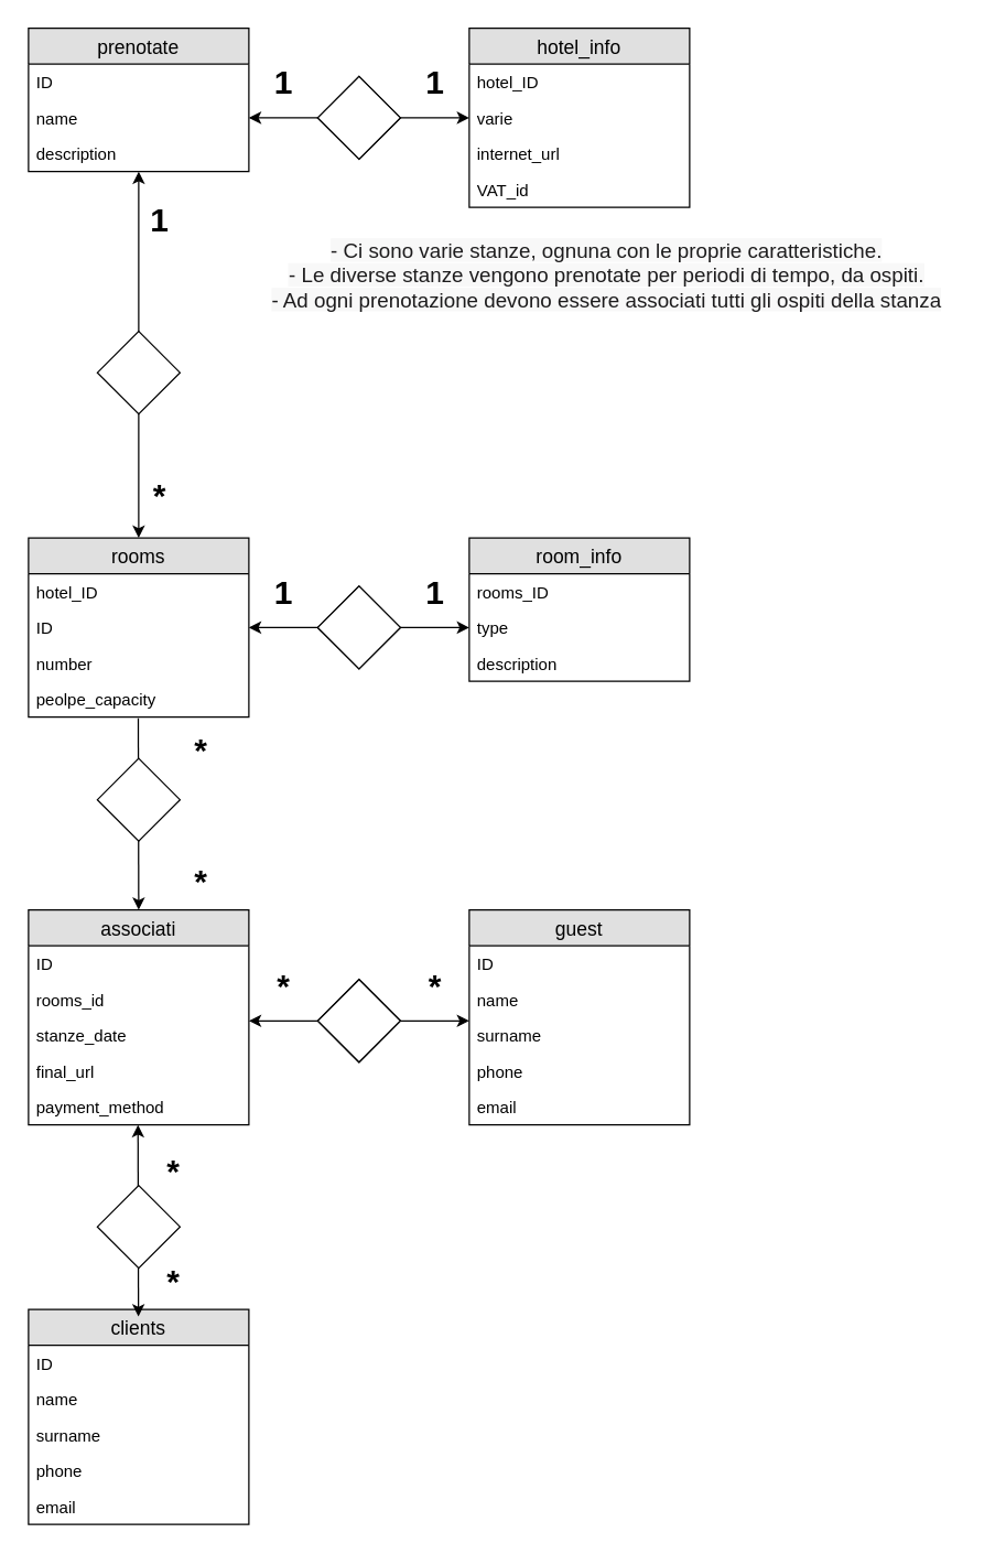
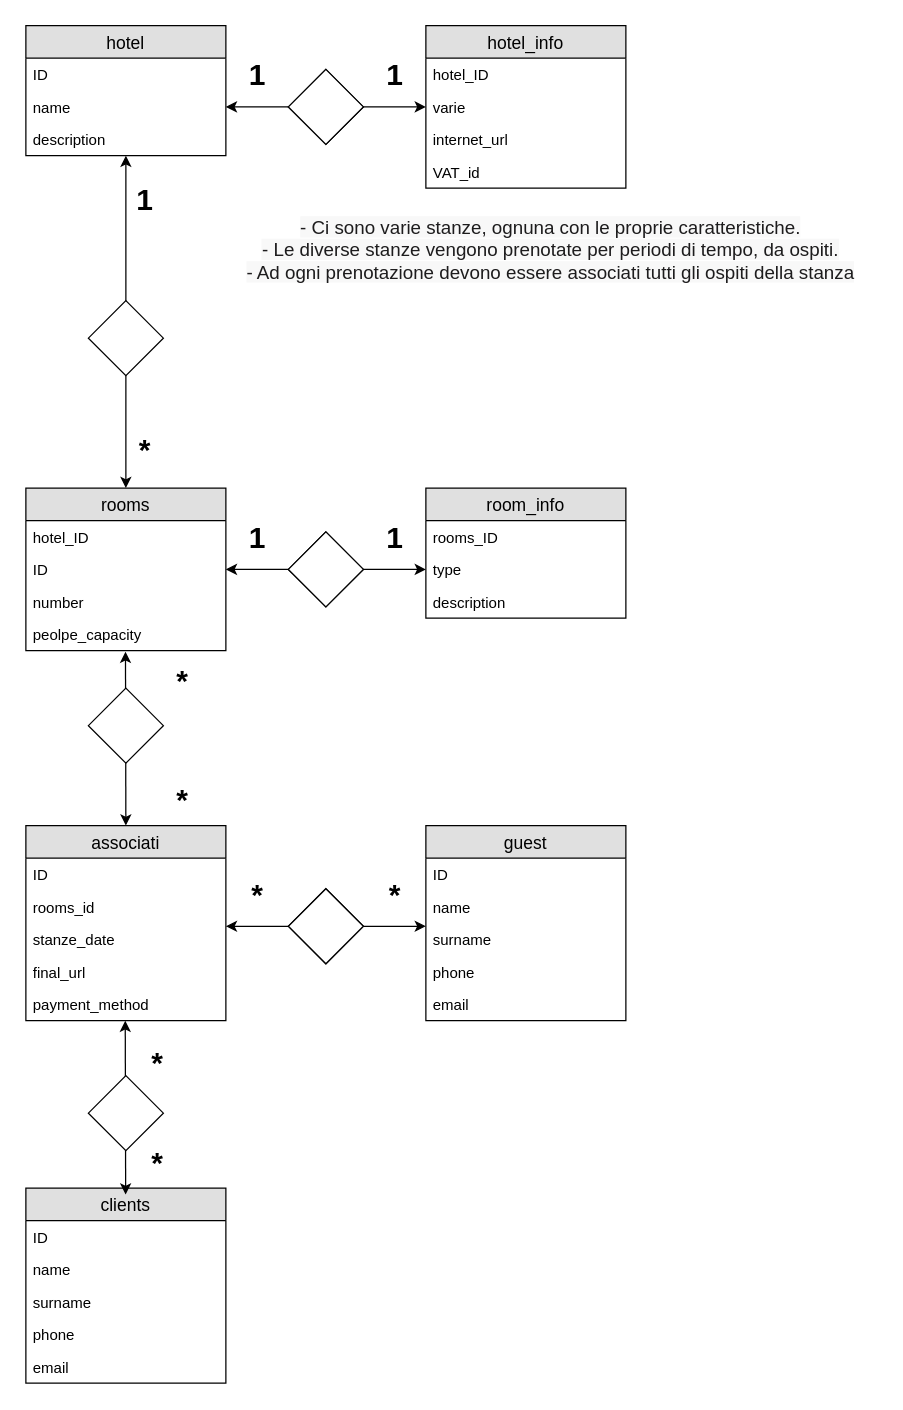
- <mxCell id="2" value="prenotate" style="swimlane;fontStyle=0;childLayout=stackLayout;horizontal=1;startSize=26;fillColor=#e0e0e0;horizontalStack=0;resizeParent=1;resizeParentMax=0;resizeLast=0;collapsible=1;marginBottom=0;swimlaneFillColor=#ffffff;align=center;fontSize=14;" vertex="1" parent="1"><mxGeometry x="20" y="20" width="160" height="104" as="geometry" /></mxCell>
+ <mxCell id="2" value="hotel" style="swimlane;fontStyle=0;childLayout=stackLayout;horizontal=1;startSize=26;fillColor=#e0e0e0;horizontalStack=0;resizeParent=1;resizeParentMax=0;resizeLast=0;collapsible=1;marginBottom=0;swimlaneFillColor=#ffffff;align=center;fontSize=14;" vertex="1" parent="1"><mxGeometry x="20" y="20" width="160" height="104" as="geometry" /></mxCell>
- <mxCell id="47" value="" style="endArrow=none;startArrow=classic;html=1;entryX=0.498;entryY=1.034;entryDx=0;entryDy=0;exitX=0.5;exitY=0;exitDx=0;exitDy=0;entryPerimeter=0;" edge="1" parent="1" source="36" target="15"><mxGeometry width="50" height="50" relative="1" as="geometry"><mxPoint x="50" y="510" as="sourcePoint" /><mxPoint x="100" y="460" as="targetPoint" /><Array as="points" /></mxGeometry></mxCell>
+ <mxCell id="47" value="" style="endArrow=classic;startArrow=classic;html=1;entryX=0.498;entryY=1.034;entryDx=0;entryDy=0;exitX=0.5;exitY=0;exitDx=0;exitDy=0;entryPerimeter=0;" edge="1" parent="1" source="36" target="15"><mxGeometry width="50" height="50" relative="1" as="geometry"><mxPoint x="50" y="510" as="sourcePoint" /><mxPoint x="100" y="460" as="targetPoint" /><Array as="points" /></mxGeometry></mxCell>
